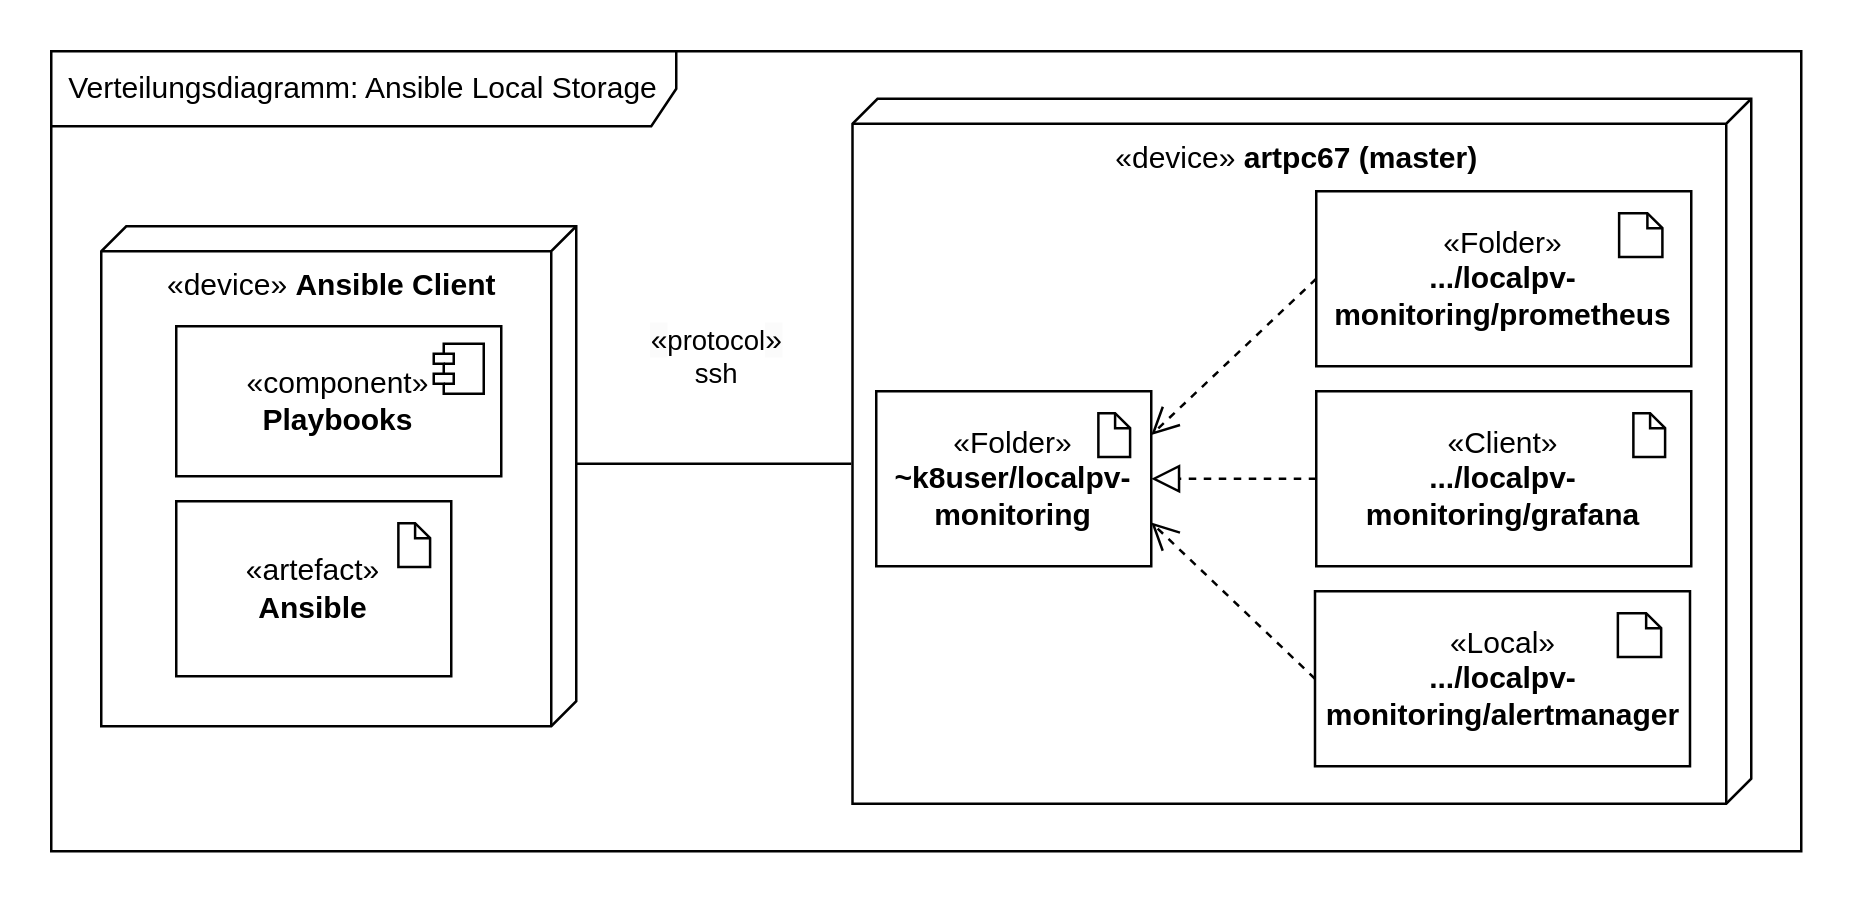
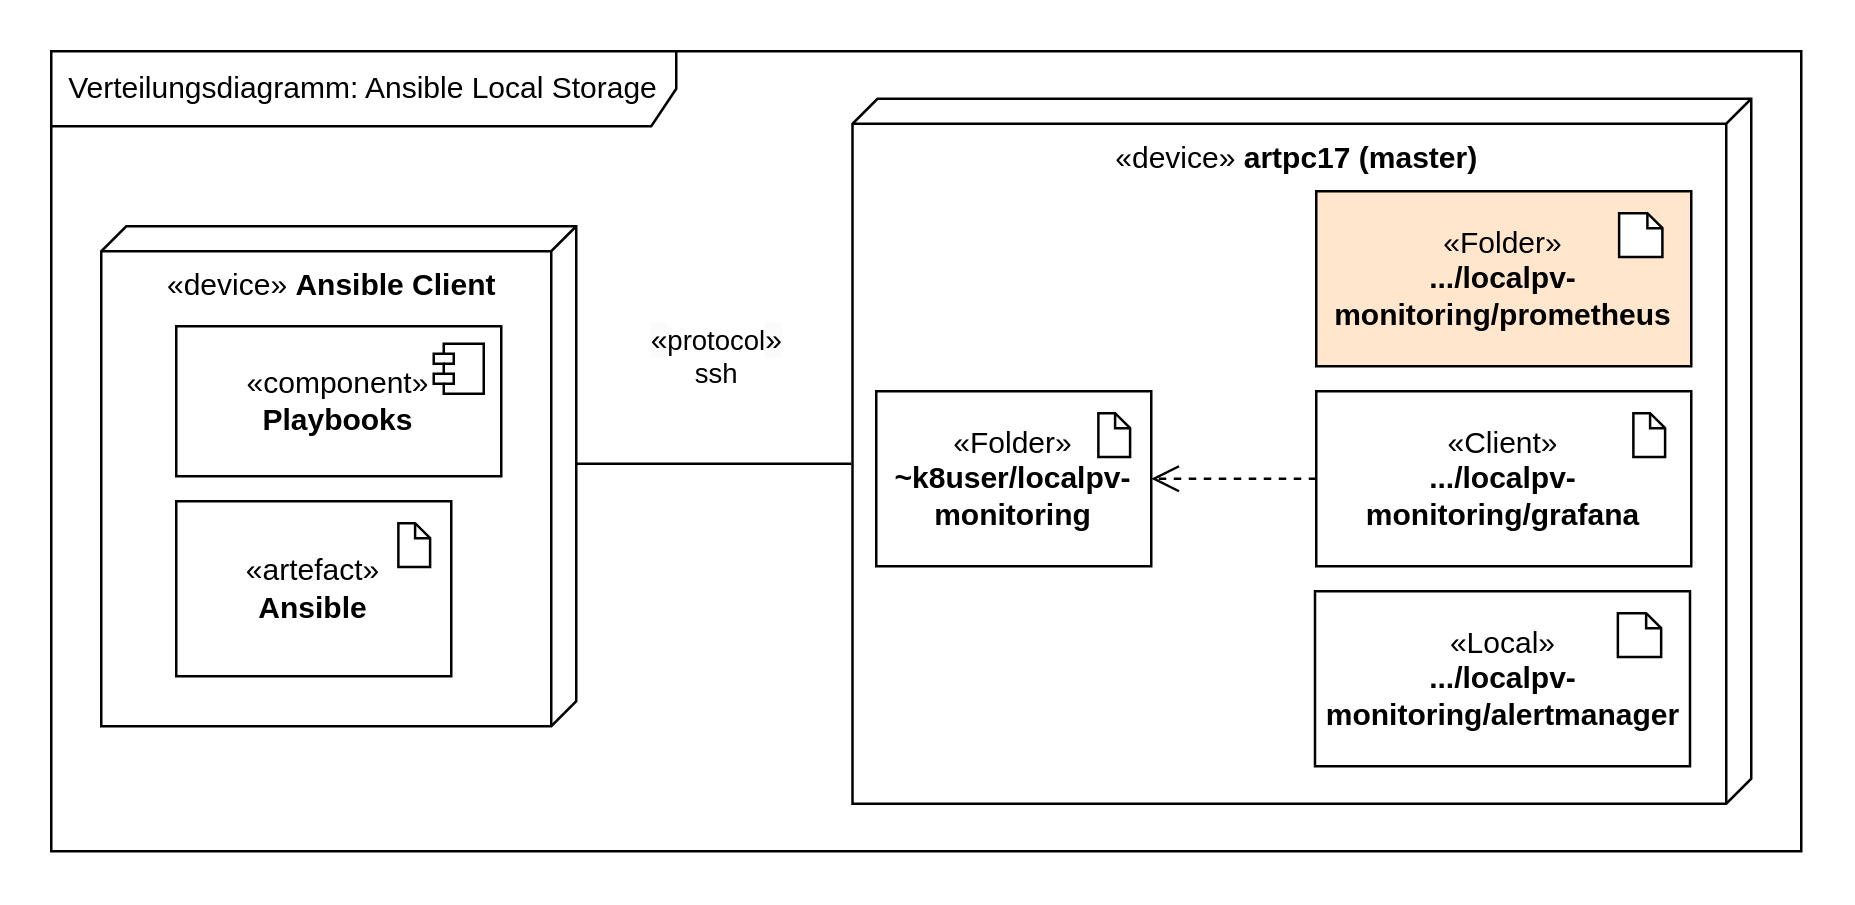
- <mxCell id="11" value="«device»&amp;nbsp;&lt;b&gt;artpc67 (master)&lt;/b&gt;" style="verticalAlign=top;align=center;shape=cube;size=10;direction=south;html=1;boundedLbl=1;spacingLeft=5;whiteSpace=wrap;" parent="1" vertex="1"><mxGeometry x="340.5" y="39" width="359.5" height="282" as="geometry" /></mxCell>
+ <mxCell id="11" value="«device»&amp;nbsp;&lt;b&gt;artpc17 (master)&lt;/b&gt;" style="verticalAlign=top;align=center;shape=cube;size=10;direction=south;html=1;boundedLbl=1;spacingLeft=5;whiteSpace=wrap;" parent="1" vertex="1"><mxGeometry x="340.5" y="39" width="359.5" height="282" as="geometry" /></mxCell>
- <mxCell id="22" value="«Folder»&lt;br&gt;&lt;b&gt;.../localpv-monitoring/prometheus&lt;/b&gt;" style="html=1;dropTarget=0;whiteSpace=wrap;" parent="21" vertex="1"><mxGeometry width="150" height="70" as="geometry" /></mxCell>
+ <mxCell id="22" value="«Folder»&lt;br&gt;&lt;b&gt;.../localpv-monitoring/prometheus&lt;/b&gt;" style="html=1;dropTarget=0;whiteSpace=wrap;fillColor=#ffe6cc;" parent="21" vertex="1"><mxGeometry width="150" height="70" as="geometry" /></mxCell>
- <mxCell id="24" style="rounded=0;orthogonalLoop=1;jettySize=auto;html=1;exitX=0;exitY=0.5;exitDx=0;exitDy=0;entryX=1;entryY=0.25;entryDx=0;entryDy=0;dashed=1;endArrow=open;endFill=0;strokeWidth=1;endSize=9;startSize=6;" parent="1" source="22" target="13" edge="1"><mxGeometry relative="1" as="geometry"><mxPoint x="580" y="139.5" as="sourcePoint" /><mxPoint x="527" y="139.5" as="targetPoint" /><Array as="points" /></mxGeometry></mxCell>
- <mxCell id="25" style="rounded=0;orthogonalLoop=1;jettySize=auto;html=1;exitX=0;exitY=0.5;exitDx=0;exitDy=0;entryX=1;entryY=0.5;entryDx=0;entryDy=0;dashed=1;endArrow=block;endFill=0;strokeWidth=1;endSize=9;startSize=6;" parent="1" source="19" target="13" edge="1"><mxGeometry relative="1" as="geometry"><mxPoint x="536" y="121" as="sourcePoint" /><mxPoint x="470" y="195" as="targetPoint" /><Array as="points" /></mxGeometry></mxCell>
+ <mxCell id="25" style="rounded=0;orthogonalLoop=1;jettySize=auto;html=1;exitX=0;exitY=0.5;exitDx=0;exitDy=0;entryX=1;entryY=0.5;entryDx=0;entryDy=0;dashed=1;endArrow=open;endFill=0;strokeWidth=1;endSize=9;startSize=6;" parent="1" source="19" target="13" edge="1"><mxGeometry relative="1" as="geometry"><mxPoint x="536" y="121" as="sourcePoint" /><mxPoint x="470" y="195" as="targetPoint" /><Array as="points" /></mxGeometry></mxCell>
- <mxCell id="26" style="rounded=0;orthogonalLoop=1;jettySize=auto;html=1;exitX=0;exitY=0.5;exitDx=0;exitDy=0;dashed=1;endArrow=open;endFill=0;strokeWidth=1;endSize=9;startSize=6;entryX=1;entryY=0.75;entryDx=0;entryDy=0;" parent="1" source="16" target="13" edge="1"><mxGeometry relative="1" as="geometry"><mxPoint x="536" y="201" as="sourcePoint" /><mxPoint x="460" y="210" as="targetPoint" /><Array as="points" /></mxGeometry></mxCell>
